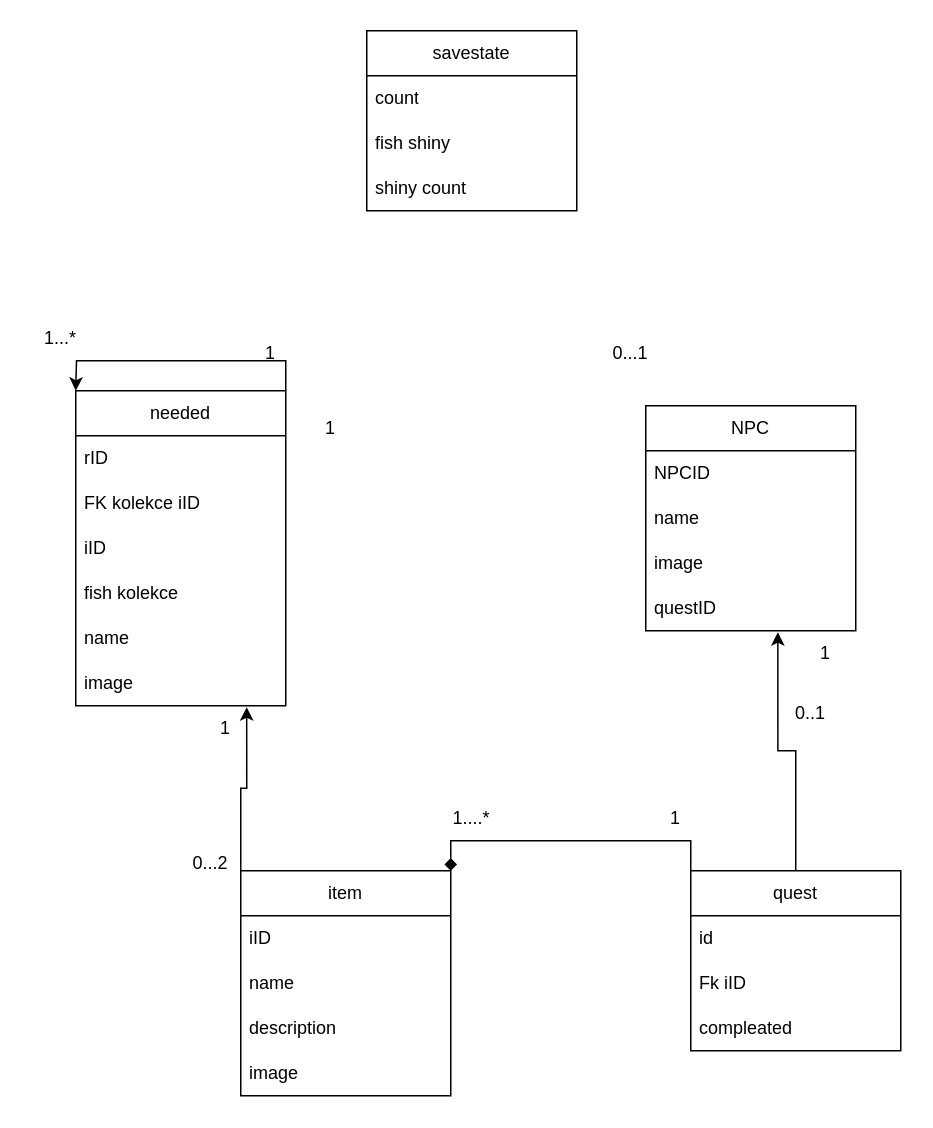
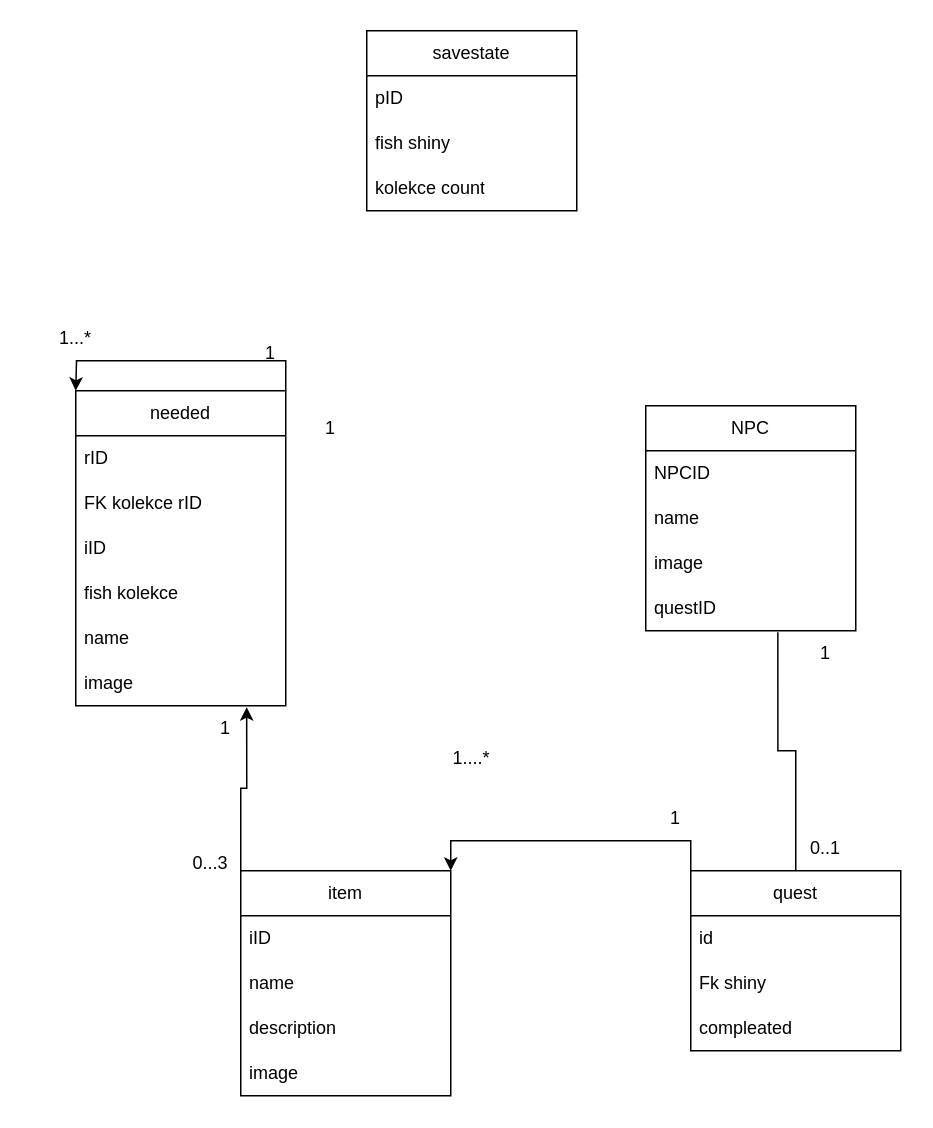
- <mxCell id="3" value="count" style="text;strokeColor=none;fillColor=none;align=left;verticalAlign=middle;spacingLeft=4;spacingRight=4;overflow=hidden;points=[[0,0.5],[1,0.5]];portConstraint=eastwest;rotatable=0;whiteSpace=wrap;html=1;" parent="2" vertex="1"><mxGeometry y="30" width="140" height="30" as="geometry" /></mxCell>
+ <mxCell id="3" value="pID" style="text;strokeColor=none;fillColor=none;align=left;verticalAlign=middle;spacingLeft=4;spacingRight=4;overflow=hidden;points=[[0,0.5],[1,0.5]];portConstraint=eastwest;rotatable=0;whiteSpace=wrap;html=1;" parent="2" vertex="1"><mxGeometry y="30" width="140" height="30" as="geometry" /></mxCell>
- <mxCell id="5" value="shiny count" style="text;strokeColor=none;fillColor=none;align=left;verticalAlign=middle;spacingLeft=4;spacingRight=4;overflow=hidden;points=[[0,0.5],[1,0.5]];portConstraint=eastwest;rotatable=0;whiteSpace=wrap;html=1;" parent="2" vertex="1"><mxGeometry y="90" width="140" height="30" as="geometry" /></mxCell>
+ <mxCell id="5" value="kolekce count" style="text;strokeColor=none;fillColor=none;align=left;verticalAlign=middle;spacingLeft=4;spacingRight=4;overflow=hidden;points=[[0,0.5],[1,0.5]];portConstraint=eastwest;rotatable=0;whiteSpace=wrap;html=1;" parent="2" vertex="1"><mxGeometry y="90" width="140" height="30" as="geometry" /></mxCell>
- <mxCell id="35" value="1...*" style="text;html=1;align=center;verticalAlign=middle;whiteSpace=wrap;rounded=0;" vertex="1" parent="1"><mxGeometry x="10" y="210" width="60" height="30" as="geometry" /></mxCell>
+ <mxCell id="35" value="1...*" style="text;html=1;align=center;verticalAlign=middle;whiteSpace=wrap;rounded=0;" vertex="1" parent="1"><mxGeometry x="20" y="210" width="60" height="30" as="geometry" /></mxCell>
- <mxCell id="33" value="0...&lt;span style=&quot;background-color: initial;&quot;&gt;1&lt;/span&gt;" style="text;html=1;align=center;verticalAlign=middle;whiteSpace=wrap;rounded=0;" parent="1" vertex="1"><mxGeometry x="390" y="220" width="60" height="30" as="geometry" /></mxCell>
- <mxCell id="9" value="FK kolekce iID" style="text;strokeColor=none;fillColor=none;align=left;verticalAlign=middle;spacingLeft=4;spacingRight=4;overflow=hidden;points=[[0,0.5],[1,0.5]];portConstraint=eastwest;rotatable=0;whiteSpace=wrap;html=1;" vertex="1" parent="7"><mxGeometry y="60" width="140" height="30" as="geometry" /></mxCell>
+ <mxCell id="9" value="FK kolekce rID" style="text;strokeColor=none;fillColor=none;align=left;verticalAlign=middle;spacingLeft=4;spacingRight=4;overflow=hidden;points=[[0,0.5],[1,0.5]];portConstraint=eastwest;rotatable=0;whiteSpace=wrap;html=1;" vertex="1" parent="7"><mxGeometry y="60" width="140" height="30" as="geometry" /></mxCell>
- <mxCell id="29" style="edgeStyle=orthogonalEdgeStyle;rounded=0;orthogonalLoop=1;jettySize=auto;html=1;exitX=0.5;exitY=0;exitDx=0;exitDy=0;entryX=0.629;entryY=1.033;entryDx=0;entryDy=0;entryPerimeter=0;" parent="1" source="25" target="18" edge="1"><mxGeometry relative="1" as="geometry" /></mxCell>
+ <mxCell id="29" style="edgeStyle=orthogonalEdgeStyle;rounded=0;orthogonalLoop=1;jettySize=auto;html=1;exitX=0.5;exitY=0;exitDx=0;exitDy=0;entryX=0.629;entryY=1.033;entryDx=0;entryDy=0;entryPerimeter=0;endArrow=none;" parent="1" source="25" target="18" edge="1"><mxGeometry relative="1" as="geometry" /></mxCell>
- <mxCell id="31" value="0..1" style="text;html=1;align=center;verticalAlign=middle;whiteSpace=wrap;rounded=0;" parent="1" vertex="1"><mxGeometry x="510" y="460" width="60" height="30" as="geometry" /></mxCell>
+ <mxCell id="31" value="0..1" style="text;html=1;align=center;verticalAlign=middle;whiteSpace=wrap;rounded=0;" parent="1" vertex="1"><mxGeometry x="520" y="550" width="60" height="30" as="geometry" /></mxCell>
- <mxCell id="36" value="1....*" style="text;html=1;align=center;verticalAlign=middle;whiteSpace=wrap;rounded=0;" vertex="1" parent="1"><mxGeometry x="284" y="530" width="60" height="30" as="geometry" /></mxCell>
+ <mxCell id="36" value="1....*" style="text;html=1;align=center;verticalAlign=middle;whiteSpace=wrap;rounded=0;" vertex="1" parent="1"><mxGeometry x="284" y="490" width="60" height="30" as="geometry" /></mxCell>
- <mxCell id="24" style="edgeStyle=orthogonalEdgeStyle;rounded=0;orthogonalLoop=1;jettySize=auto;html=1;exitX=0;exitY=0;exitDx=0;exitDy=0;entryX=1;entryY=0;entryDx=0;entryDy=0;endArrow=diamond;" edge="1" parent="1" source="25" target="19"><mxGeometry relative="1" as="geometry" /></mxCell>
+ <mxCell id="24" style="edgeStyle=orthogonalEdgeStyle;rounded=0;orthogonalLoop=1;jettySize=auto;html=1;exitX=0;exitY=0;exitDx=0;exitDy=0;entryX=1;entryY=0;entryDx=0;entryDy=0;" edge="1" parent="1" source="25" target="19"><mxGeometry relative="1" as="geometry" /></mxCell>
- <mxCell id="40" value="0...2" style="text;html=1;align=center;verticalAlign=middle;whiteSpace=wrap;rounded=0;" vertex="1" parent="1"><mxGeometry x="110" y="560" width="60" height="30" as="geometry" /></mxCell>
+ <mxCell id="40" value="0...3" style="text;html=1;align=center;verticalAlign=middle;whiteSpace=wrap;rounded=0;" vertex="1" parent="1"><mxGeometry x="110" y="560" width="60" height="30" as="geometry" /></mxCell>
- <mxCell id="27" value="Fk iID" style="text;strokeColor=none;fillColor=none;align=left;verticalAlign=middle;spacingLeft=4;spacingRight=4;overflow=hidden;points=[[0,0.5],[1,0.5]];portConstraint=eastwest;rotatable=0;whiteSpace=wrap;html=1;" parent="25" vertex="1"><mxGeometry y="60" width="140" height="30" as="geometry" /></mxCell>
+ <mxCell id="27" value="Fk shiny" style="text;strokeColor=none;fillColor=none;align=left;verticalAlign=middle;spacingLeft=4;spacingRight=4;overflow=hidden;points=[[0,0.5],[1,0.5]];portConstraint=eastwest;rotatable=0;whiteSpace=wrap;html=1;" parent="25" vertex="1"><mxGeometry y="60" width="140" height="30" as="geometry" /></mxCell>
